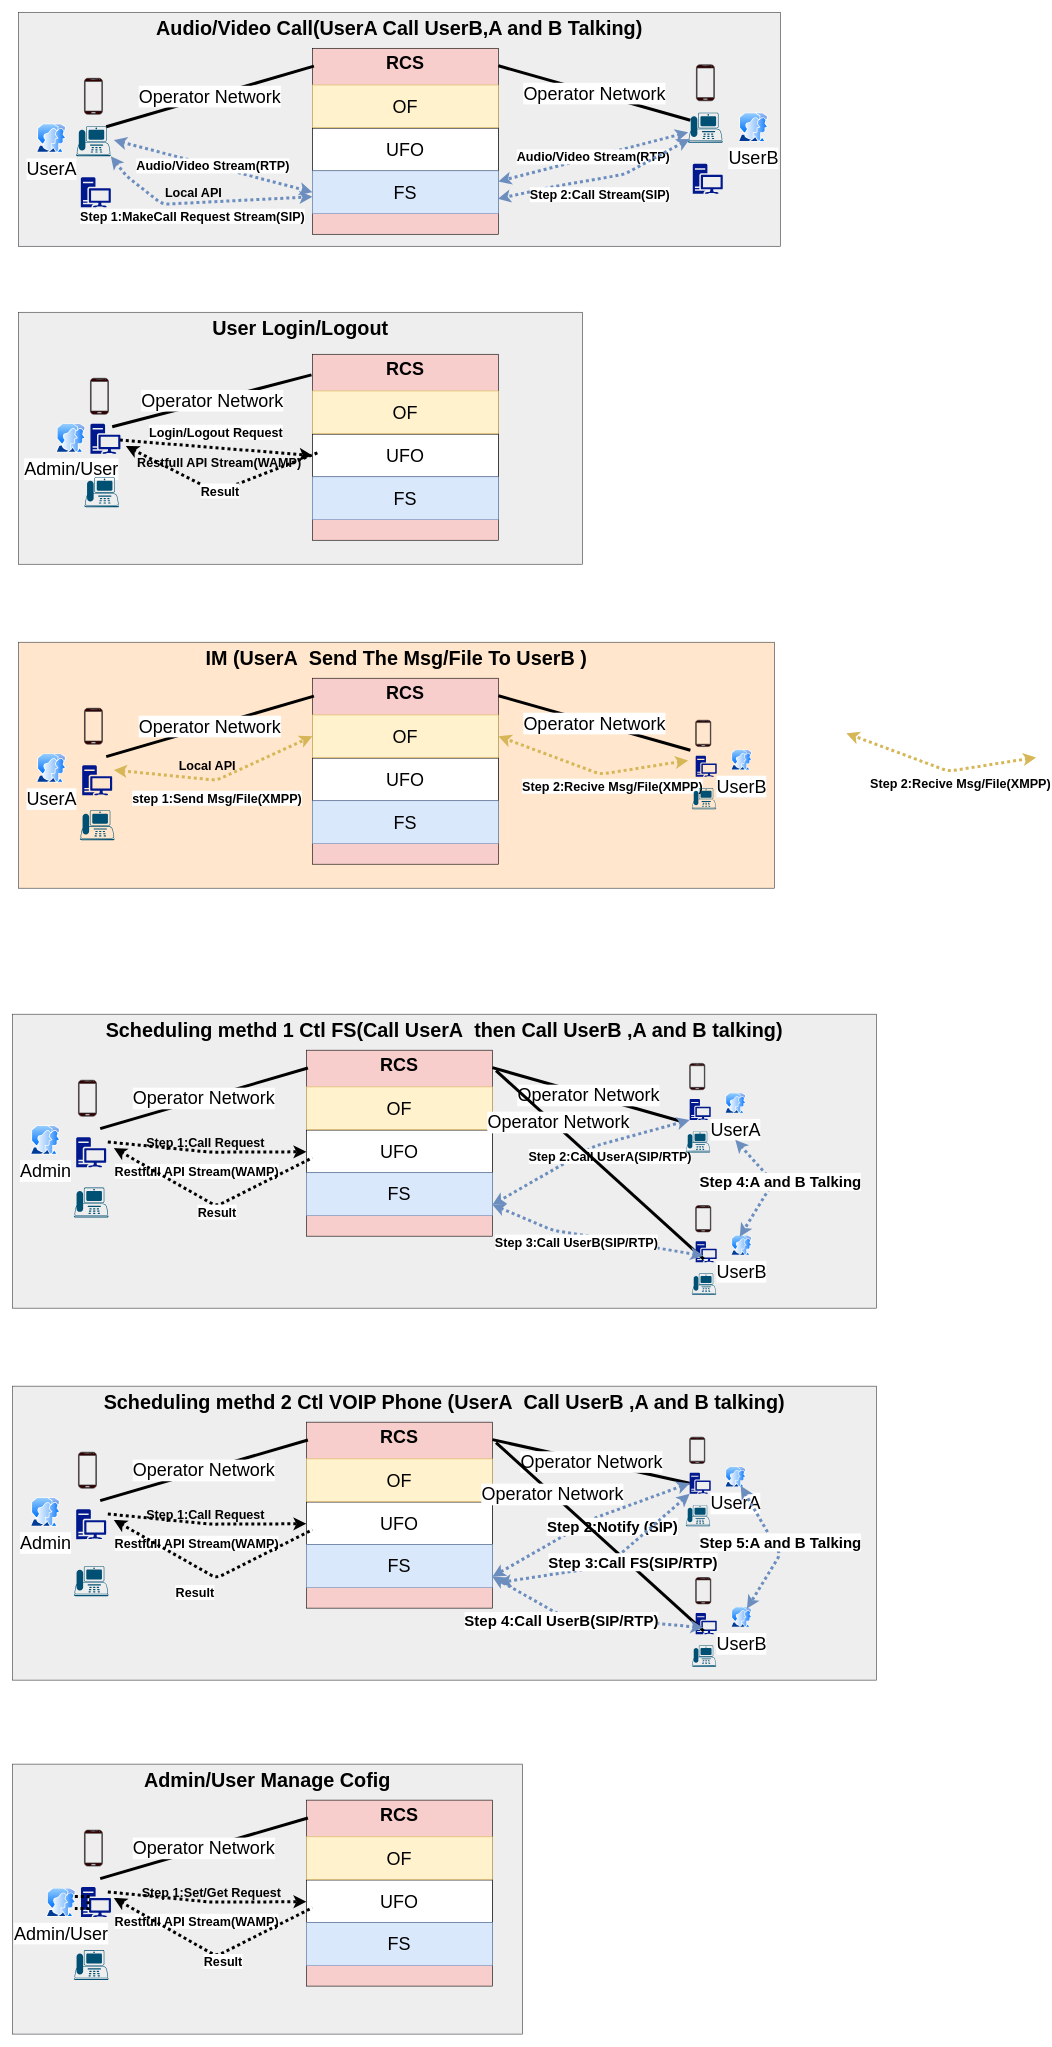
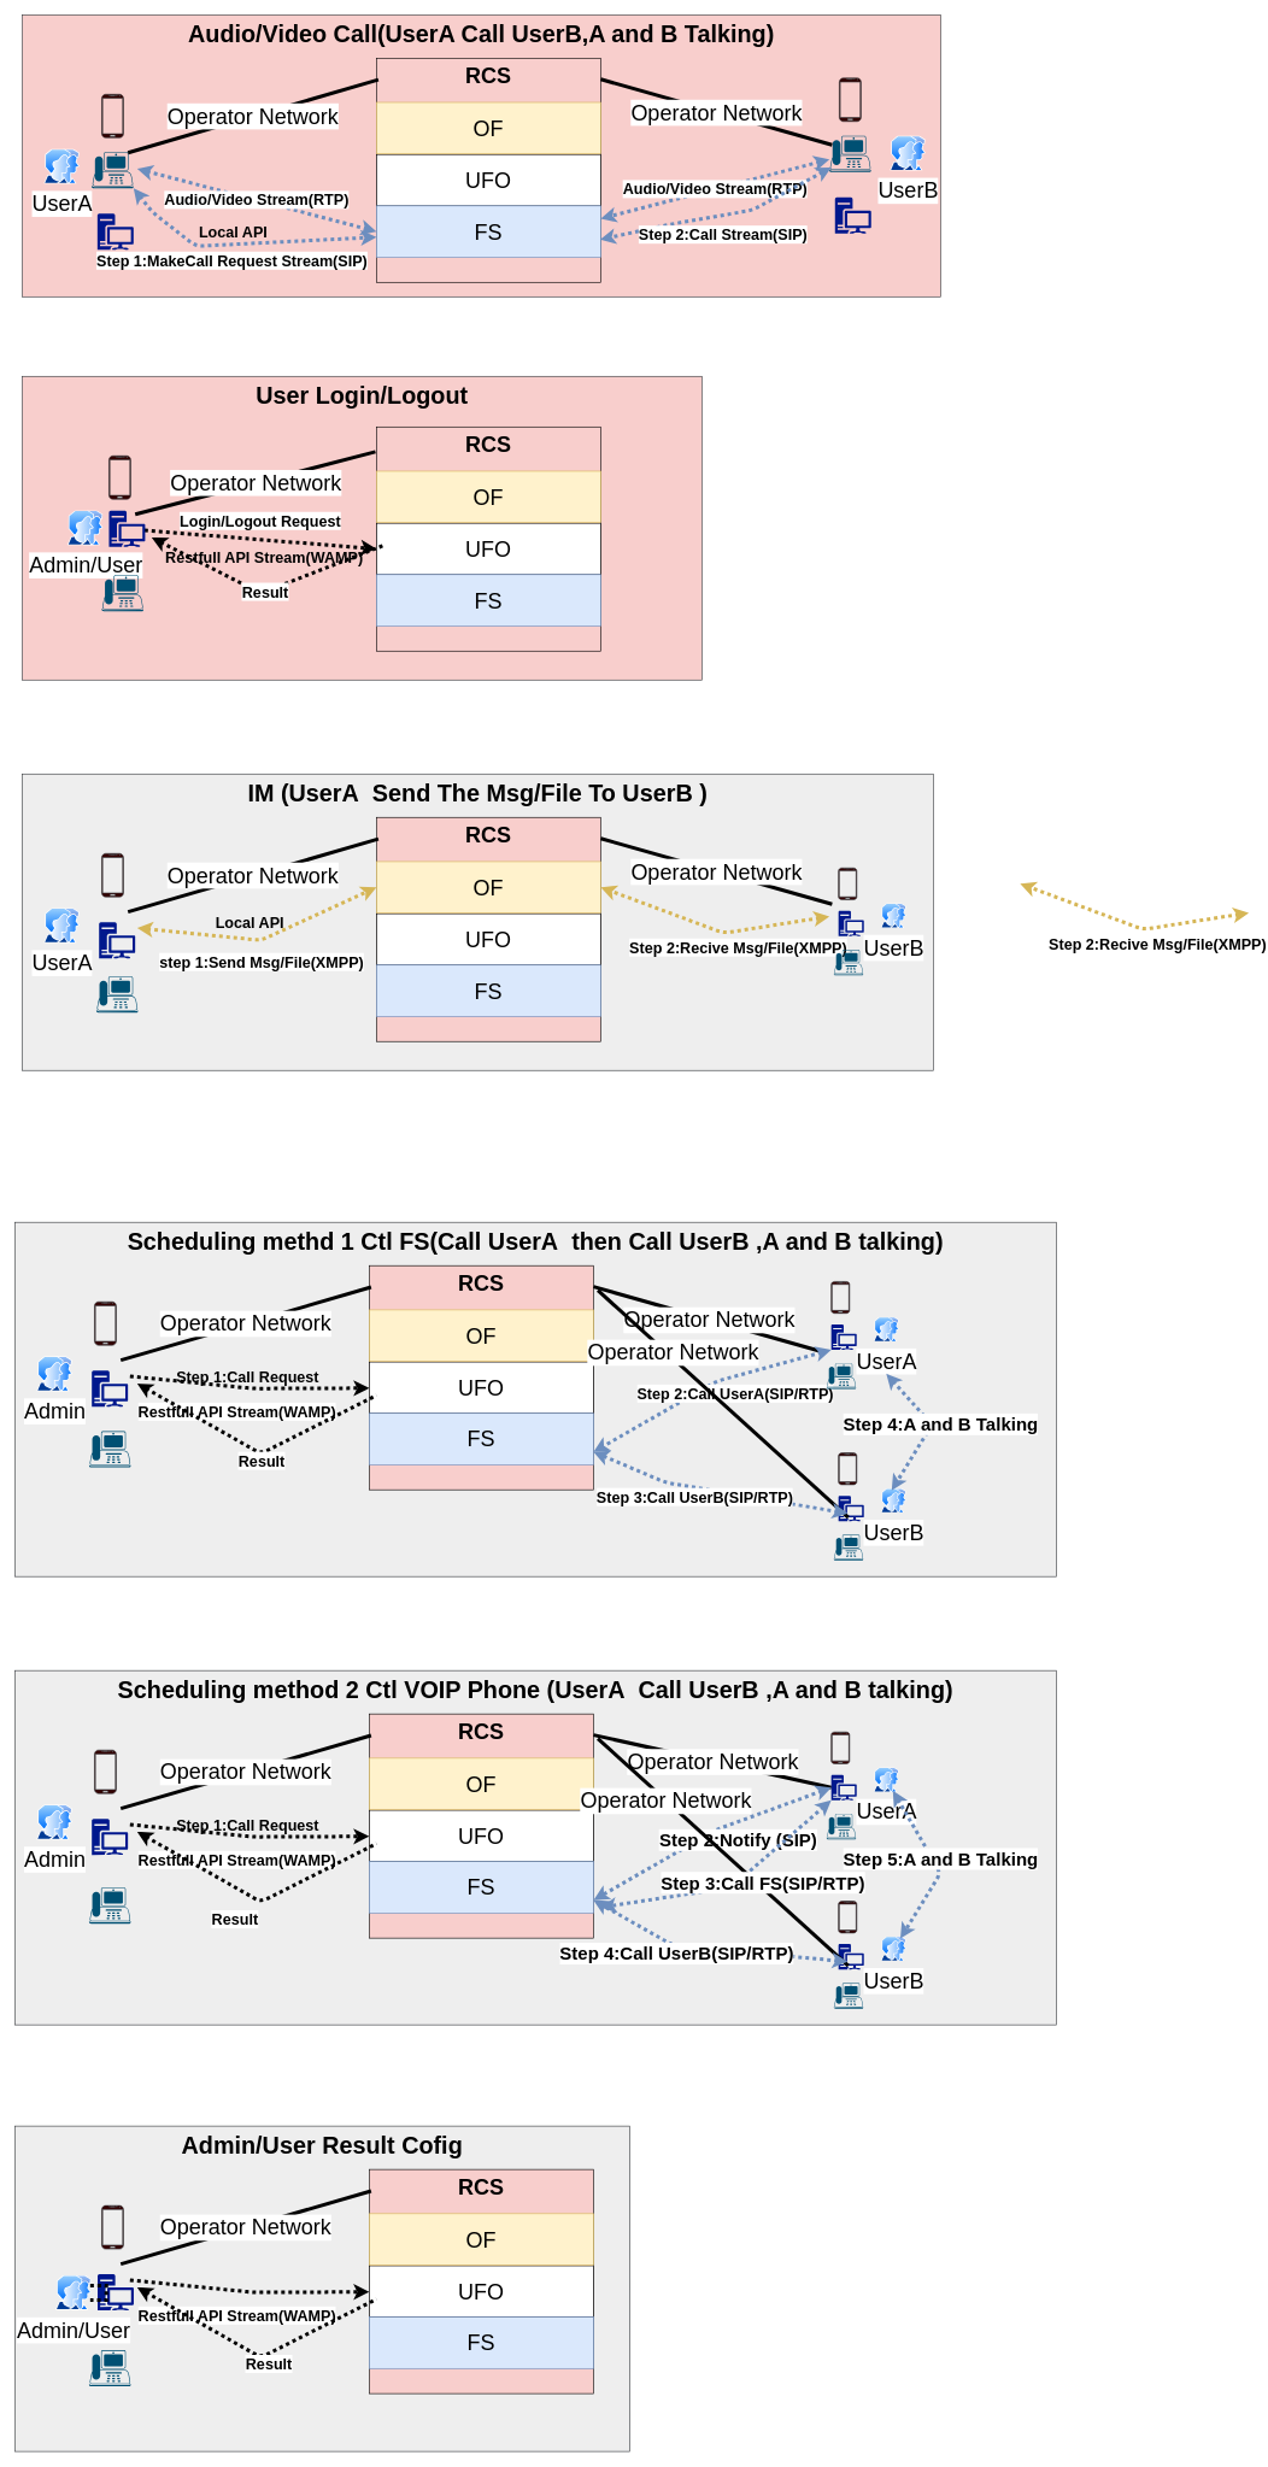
- <mxCell id="2" value="Audio/Video Call(UserA Call UserB,A and B Talking)" style="rounded=0;whiteSpace=wrap;html=1;fillColor=#eeeeee;strokeColor=#36393d;horizontal=1;align=center;verticalAlign=top;fontSize=33;fontStyle=1" vertex="1" parent="1"><mxGeometry x="30" y="20" width="1270" height="390" as="geometry" /></mxCell>
+ <mxCell id="2" value="Audio/Video Call(UserA Call UserB,A and B Talking)" style="rounded=0;whiteSpace=wrap;html=1;fillColor=#f8cecc;strokeColor=#36393d;horizontal=1;align=center;verticalAlign=top;fontSize=33;fontStyle=1;" vertex="1" parent="1"><mxGeometry x="30" y="20" width="1270" height="390" as="geometry" /></mxCell>
- <mxCell id="3" value="User Login/Logout" style="rounded=0;whiteSpace=wrap;html=1;fillColor=#eeeeee;strokeColor=#36393d;horizontal=1;align=center;verticalAlign=top;fontSize=33;fontStyle=1" vertex="1" parent="1"><mxGeometry x="30" y="520" width="940" height="420" as="geometry" /></mxCell>
+ <mxCell id="3" value="User Login/Logout" style="rounded=0;whiteSpace=wrap;html=1;fillColor=#f8cecc;strokeColor=#36393d;horizontal=1;align=center;verticalAlign=top;fontSize=33;fontStyle=1;" vertex="1" parent="1"><mxGeometry x="30" y="520" width="940" height="420" as="geometry" /></mxCell>
- <mxCell id="59" value="IM (UserA&amp;nbsp; Send The Msg/File To UserB )" style="rounded=0;whiteSpace=wrap;html=1;fillColor=#ffe6cc;strokeColor=#36393d;horizontal=1;align=center;verticalAlign=top;fontSize=33;fontStyle=1;" vertex="1" parent="1"><mxGeometry x="30" y="1070" width="1260" height="410" as="geometry" /></mxCell>
+ <mxCell id="59" value="IM (UserA&amp;nbsp; Send The Msg/File To UserB )" style="rounded=0;whiteSpace=wrap;html=1;fillColor=#eeeeee;strokeColor=#36393d;horizontal=1;align=center;verticalAlign=top;fontSize=33;fontStyle=1" vertex="1" parent="1"><mxGeometry x="30" y="1070" width="1260" height="410" as="geometry" /></mxCell>
- <mxCell id="81" value="Scheduling methd 2 Ctl VOIP Phone (UserA&amp;nbsp; Call UserB ,A and B talking)" style="rounded=0;whiteSpace=wrap;html=1;fillColor=#eeeeee;strokeColor=#36393d;horizontal=1;align=center;verticalAlign=top;fontSize=33;fontStyle=1" vertex="1" parent="1"><mxGeometry x="20" y="2310" width="1440" height="490" as="geometry" /></mxCell>
+ <mxCell id="81" value="Scheduling method 2 Ctl VOIP Phone (UserA&amp;nbsp; Call UserB ,A and B talking)" style="rounded=0;whiteSpace=wrap;html=1;fillColor=#eeeeee;strokeColor=#36393d;horizontal=1;align=center;verticalAlign=top;fontSize=33;fontStyle=1" vertex="1" parent="1"><mxGeometry x="20" y="2310" width="1440" height="490" as="geometry" /></mxCell>
- <mxCell id="117" value="Admin/User Manage Cofig" style="rounded=0;whiteSpace=wrap;html=1;fillColor=#eeeeee;strokeColor=#36393d;horizontal=1;align=center;verticalAlign=top;fontSize=33;fontStyle=1" vertex="1" parent="1"><mxGeometry x="20" y="2940" width="850" height="450" as="geometry" /></mxCell>
+ <mxCell id="117" value="Admin/User Result Cofig" style="rounded=0;whiteSpace=wrap;html=1;fillColor=#eeeeee;strokeColor=#36393d;horizontal=1;align=center;verticalAlign=top;fontSize=33;fontStyle=1" vertex="1" parent="1"><mxGeometry x="20" y="2940" width="850" height="450" as="geometry" /></mxCell>
- <mxCell id="128" value="Step 1:Set/Get Request&amp;nbsp;" style="text;html=1;strokeColor=none;fillColor=none;align=center;verticalAlign=middle;whiteSpace=wrap;rounded=0;fontSize=21;fontStyle=1" vertex="1" parent="1"><mxGeometry x="230" y="3144" width="250" height="20" as="geometry" /></mxCell>
